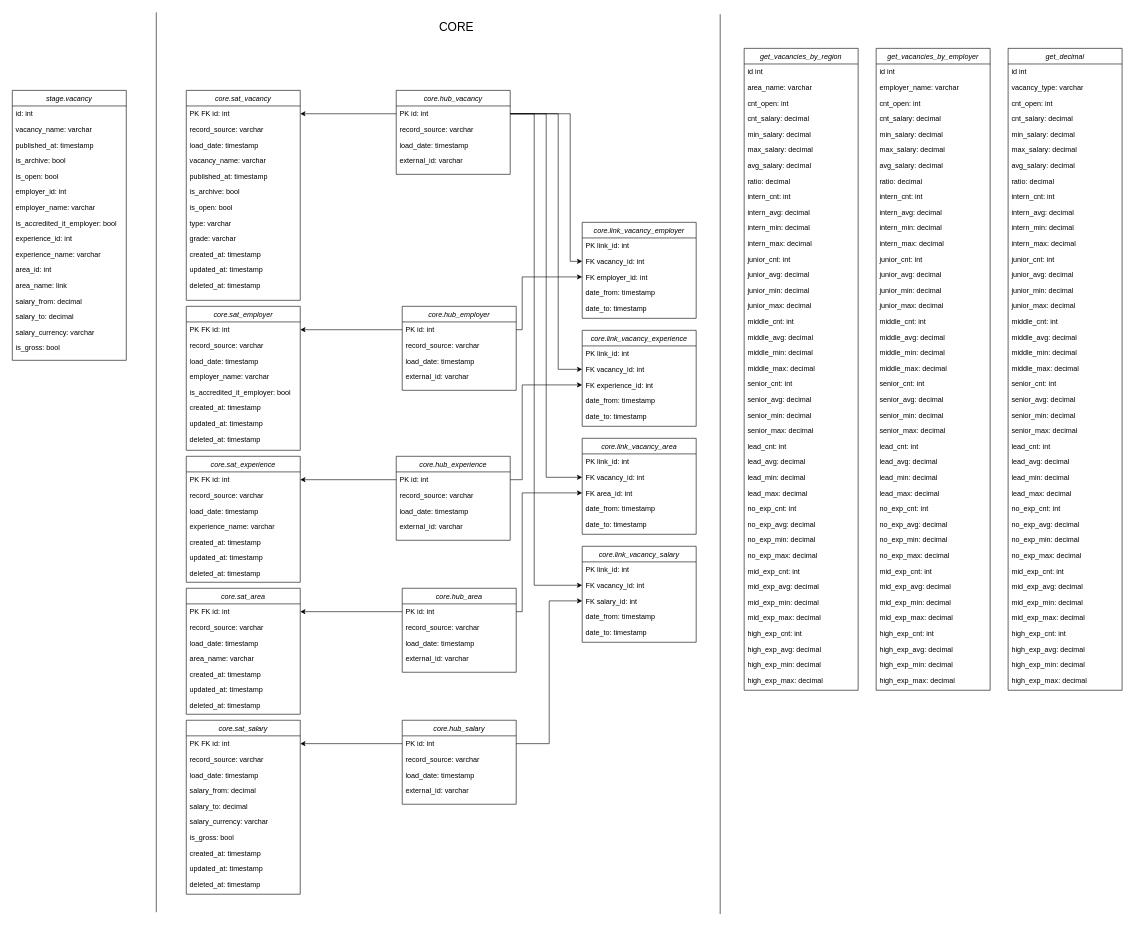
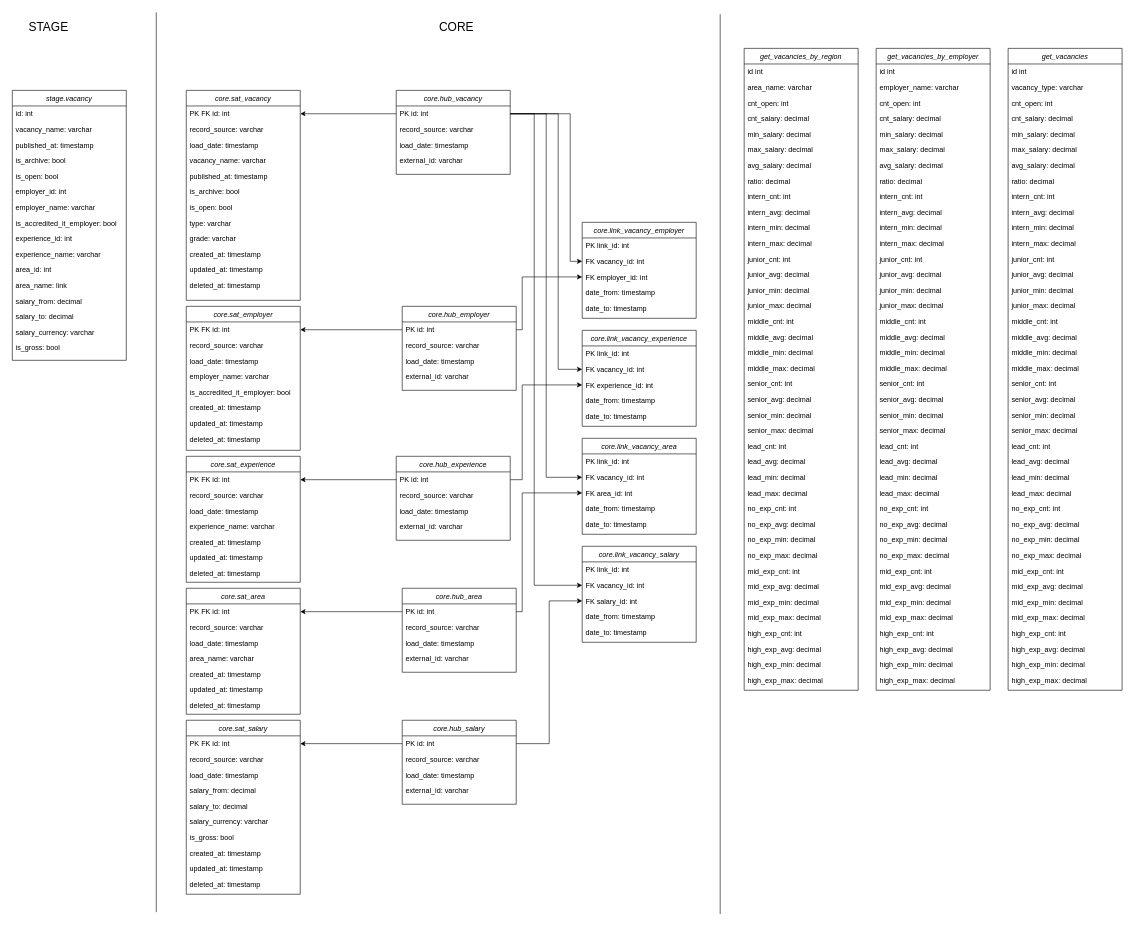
+ <mxCell id="117" value="STAGE" style="text;html=1;align=center;verticalAlign=middle;resizable=0;points=[];autosize=1;strokeColor=none;fillColor=none;fontSize=20;" vertex="1" parent="1"><mxGeometry x="35" y="23" width="90" height="40" as="geometry" /></mxCell>
- <mxCell id="216" value="get_decimal" style="swimlane;fontStyle=2;align=center;verticalAlign=top;childLayout=stackLayout;horizontal=1;startSize=26;horizontalStack=0;resizeParent=1;resizeLast=0;collapsible=1;marginBottom=0;rounded=0;shadow=0;strokeWidth=1;" vertex="1" parent="1"><mxGeometry x="1680" y="80" width="190" height="1070" as="geometry"><mxRectangle x="230" y="140" width="160" height="26" as="alternateBounds" /></mxGeometry></mxCell>
+ <mxCell id="216" value="get_vacancies" style="swimlane;fontStyle=2;align=center;verticalAlign=top;childLayout=stackLayout;horizontal=1;startSize=26;horizontalStack=0;resizeParent=1;resizeLast=0;collapsible=1;marginBottom=0;rounded=0;shadow=0;strokeWidth=1;" vertex="1" parent="1"><mxGeometry x="1680" y="80" width="190" height="1070" as="geometry"><mxRectangle x="230" y="140" width="160" height="26" as="alternateBounds" /></mxGeometry></mxCell>
